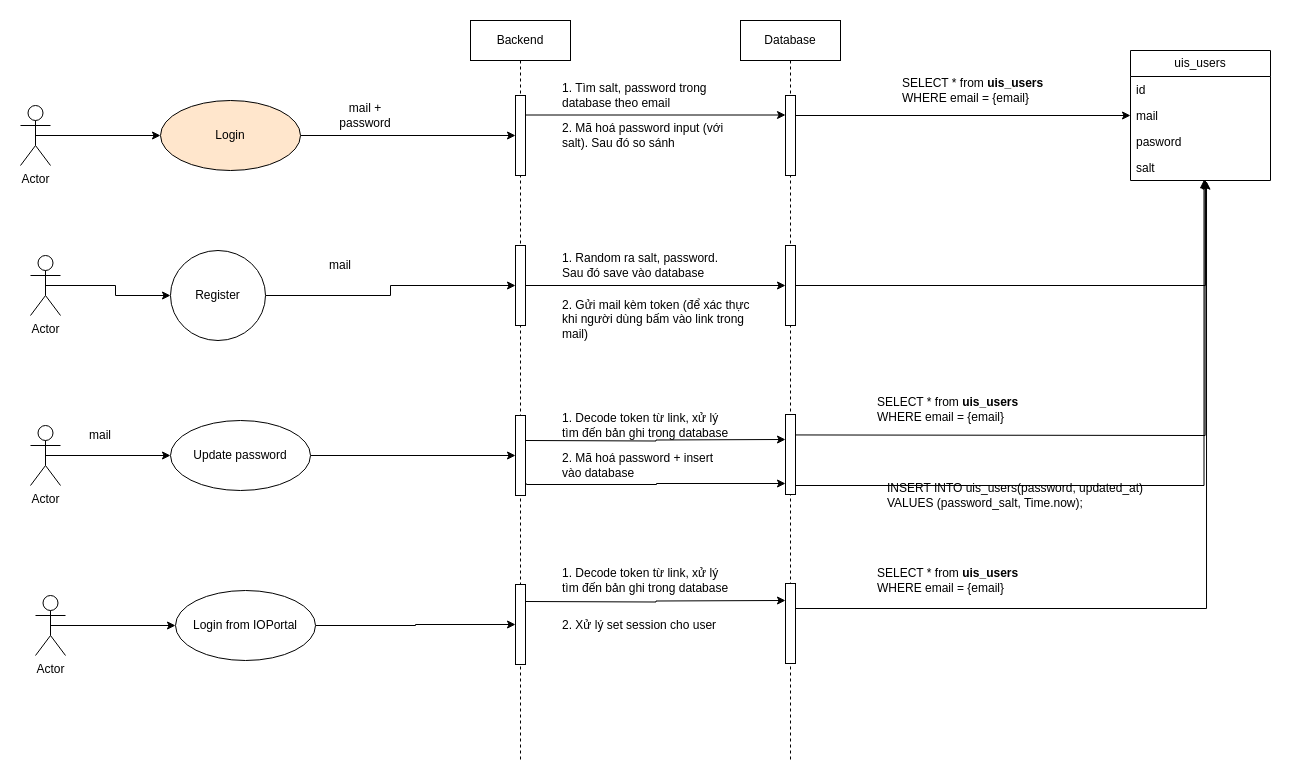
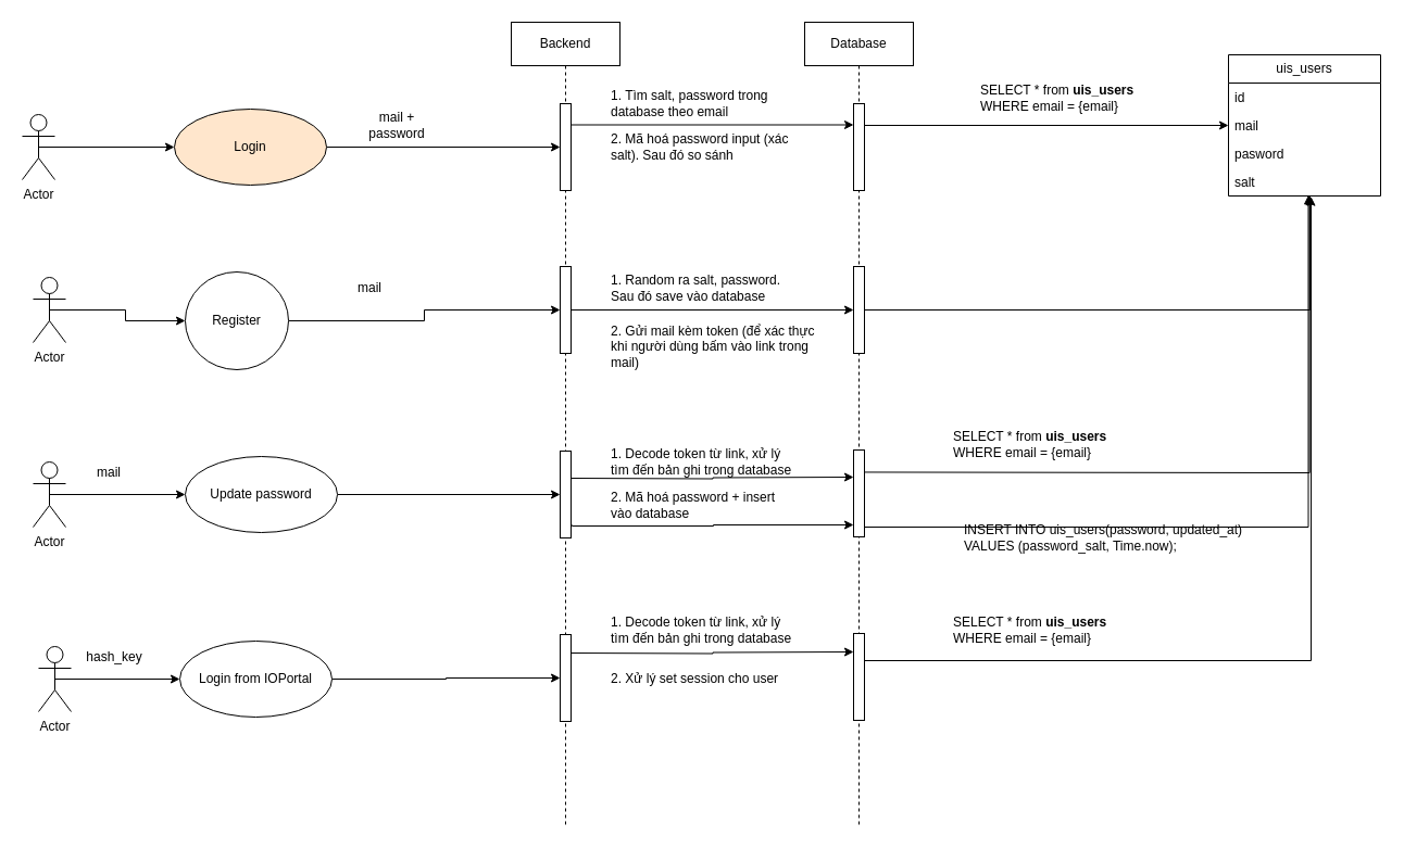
- <mxCell id="40" value="2. Mã hoá password input (với salt). Sau đó so sánh" style="text;html=1;strokeColor=none;fillColor=none;align=left;verticalAlign=middle;whiteSpace=wrap;rounded=0;" vertex="1" parent="1"><mxGeometry x="560" y="120" width="170" height="30" as="geometry" /></mxCell>
+ <mxCell id="40" value="2. Mã hoá password input (xác salt). Sau đó so sánh" style="text;html=1;strokeColor=none;fillColor=none;align=left;verticalAlign=middle;whiteSpace=wrap;rounded=0;" vertex="1" parent="1"><mxGeometry x="560" y="120" width="170" height="30" as="geometry" /></mxCell>
+ <mxCell id="25" value="hash_key" style="text;html=1;strokeColor=none;fillColor=none;align=center;verticalAlign=middle;whiteSpace=wrap;rounded=0;" vertex="1" parent="1"><mxGeometry x="75" y="590" width="60" height="30" as="geometry" /></mxCell>
- <mxCell id="24" value="Login from IOPortal" style="ellipse;whiteSpace=wrap;html=1;" vertex="1" parent="1"><mxGeometry x="175" y="590" width="140" height="70" as="geometry" /></mxCell>
+ <mxCell id="24" value="Login from IOPortal" style="ellipse;whiteSpace=wrap;html=1;" vertex="1" parent="1"><mxGeometry x="165" y="590" width="140" height="70" as="geometry" /></mxCell>
